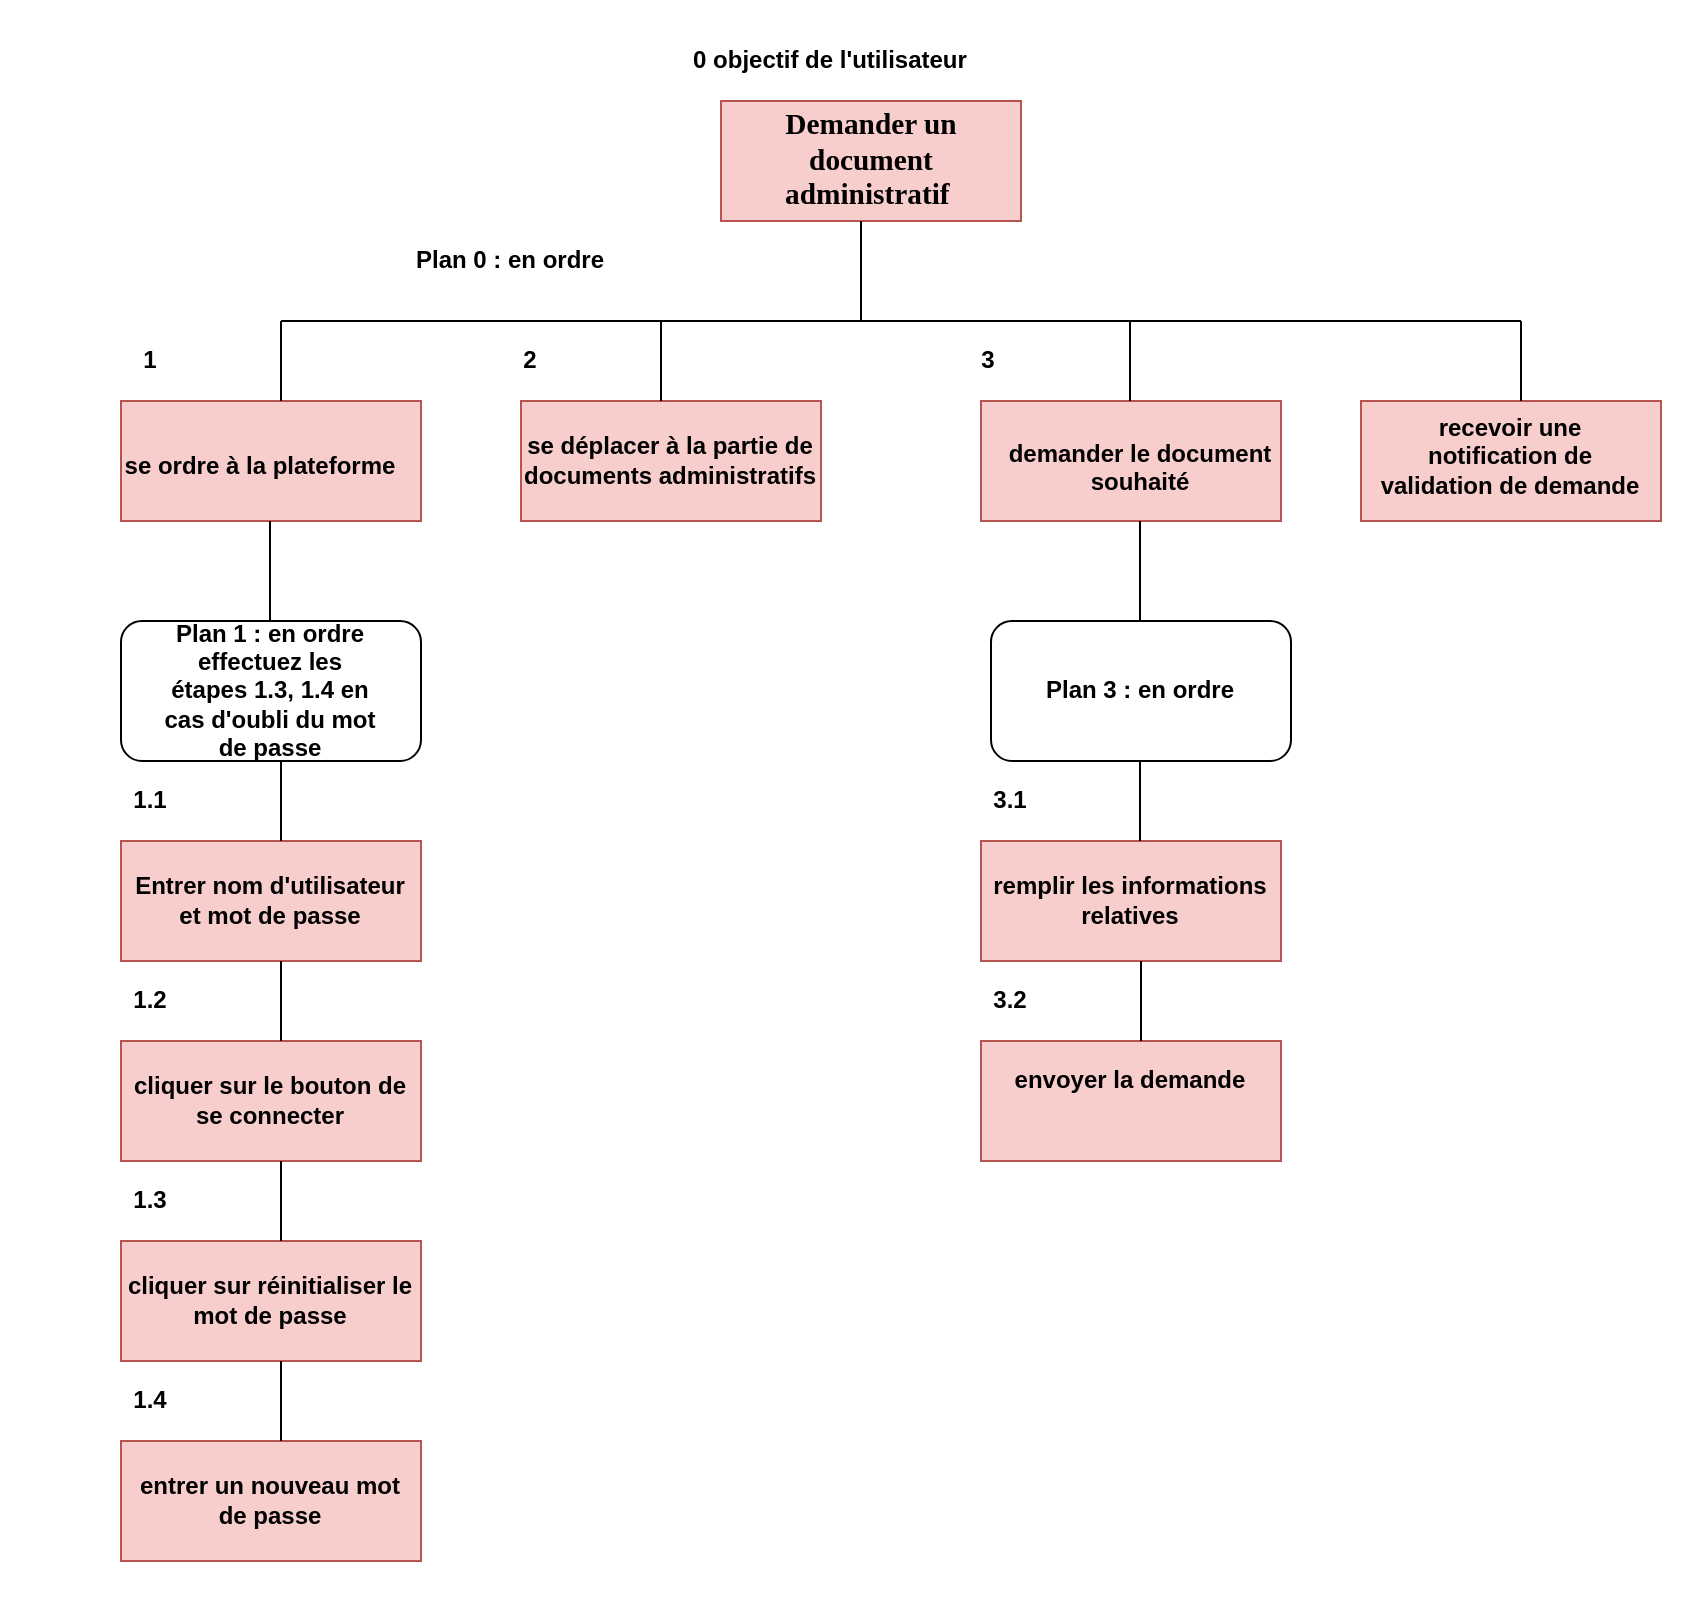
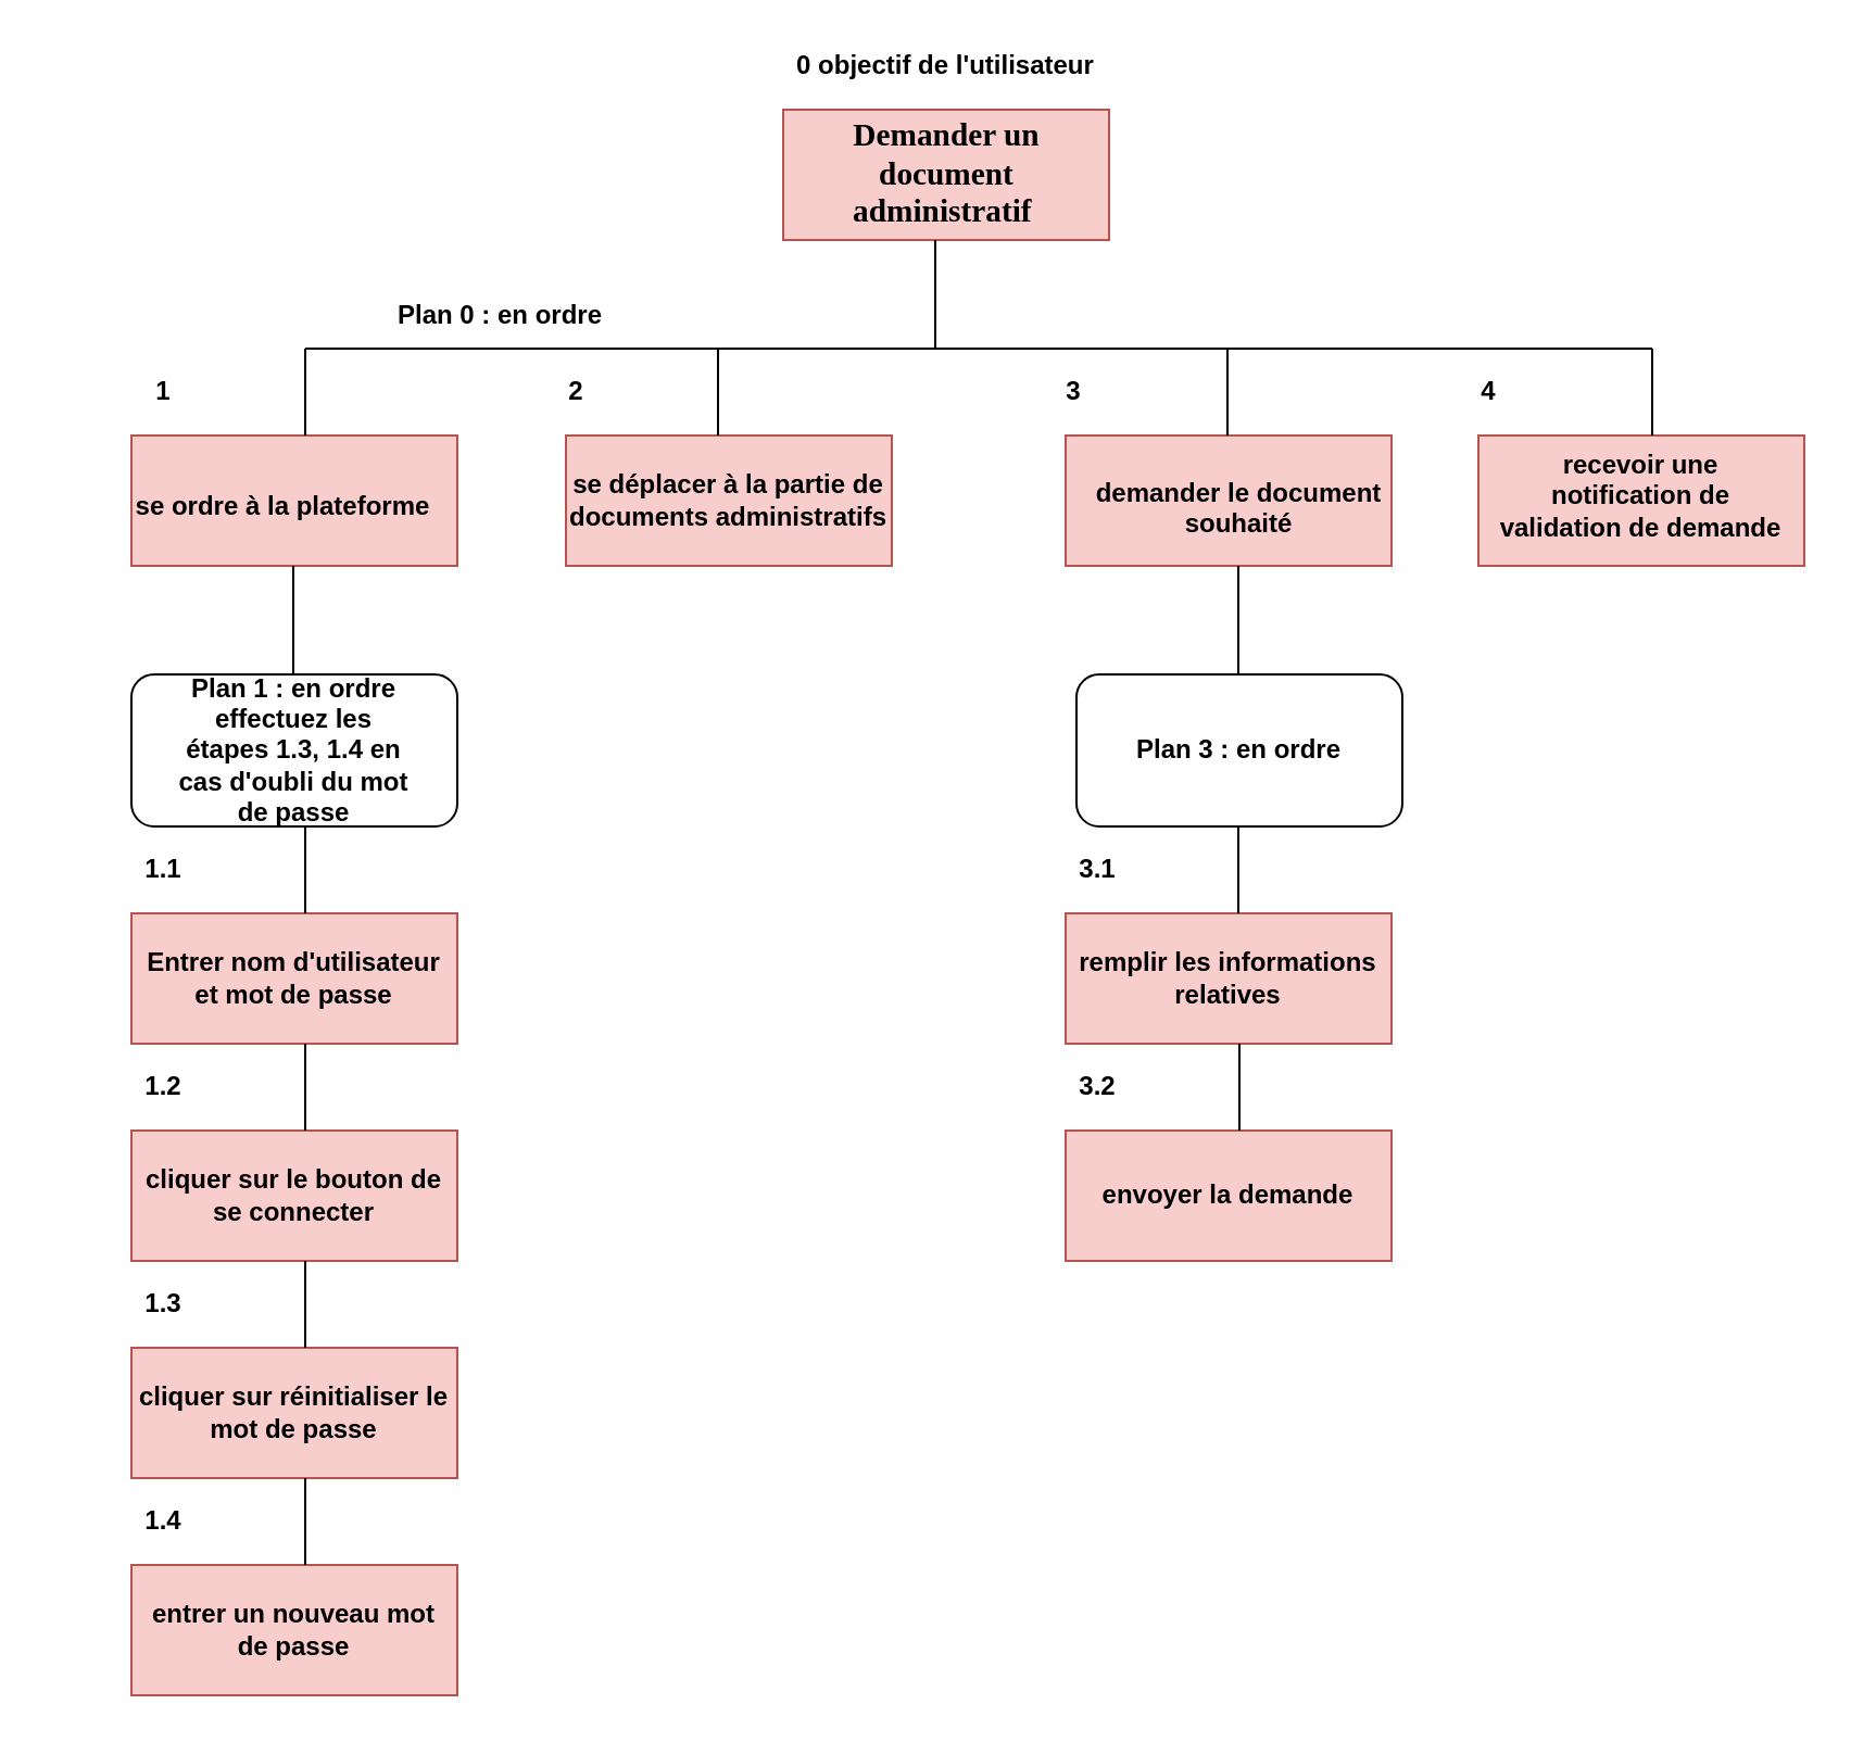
- <mxCell id="17" value="&lt;b&gt;0&amp;nbsp;objectif de l'utilisateur&lt;/b&gt;" style="text;html=1;strokeColor=none;fillColor=none;align=center;verticalAlign=middle;whiteSpace=wrap;rounded=0;" vertex="1" parent="1"><mxGeometry x="340" y="20" width="150" height="20" as="geometry" /></mxCell>
+ <mxCell id="17" value="&lt;b&gt;0&amp;nbsp;objectif de l'utilisateur&lt;/b&gt;" style="text;html=1;strokeColor=none;fillColor=none;align=center;verticalAlign=middle;whiteSpace=wrap;rounded=0;" vertex="1" parent="1"><mxGeometry x="360" y="20" width="150" height="20" as="geometry" /></mxCell>
- <mxCell id="16" value="&lt;b&gt;Plan 0 : en ordre&lt;/b&gt;" style="text;html=1;strokeColor=none;fillColor=none;align=center;verticalAlign=middle;whiteSpace=wrap;rounded=0;" vertex="1" parent="1"><mxGeometry x="200" y="120" width="110" height="20" as="geometry" /></mxCell>
+ <mxCell id="16" value="&lt;b&gt;Plan 0 : en ordre&lt;/b&gt;" style="text;html=1;strokeColor=none;fillColor=none;align=center;verticalAlign=middle;whiteSpace=wrap;rounded=0;" vertex="1" parent="1"><mxGeometry x="175" y="135" width="110" height="20" as="geometry" /></mxCell>
+ <mxCell id="24" value="&lt;b&gt;4&lt;/b&gt;" style="text;html=1;strokeColor=none;fillColor=none;align=center;verticalAlign=middle;whiteSpace=wrap;rounded=0;" vertex="1" parent="1"><mxGeometry x="630" y="170" width="110" height="20" as="geometry" /></mxCell>
- <mxCell id="51" value="&lt;b&gt;envoyer la demande&lt;/b&gt;" style="text;html=1;strokeColor=none;fillColor=none;align=center;verticalAlign=middle;whiteSpace=wrap;rounded=0;" vertex="1" parent="1"><mxGeometry x="495" y="522.5" width="140" height="35" as="geometry" /></mxCell>
+ <mxCell id="51" value="&lt;b&gt;envoyer la demande&lt;/b&gt;" style="text;html=1;strokeColor=none;fillColor=none;align=center;verticalAlign=middle;whiteSpace=wrap;rounded=0;" vertex="1" parent="1"><mxGeometry x="495" y="532.5" width="140" height="35" as="geometry" /></mxCell>
